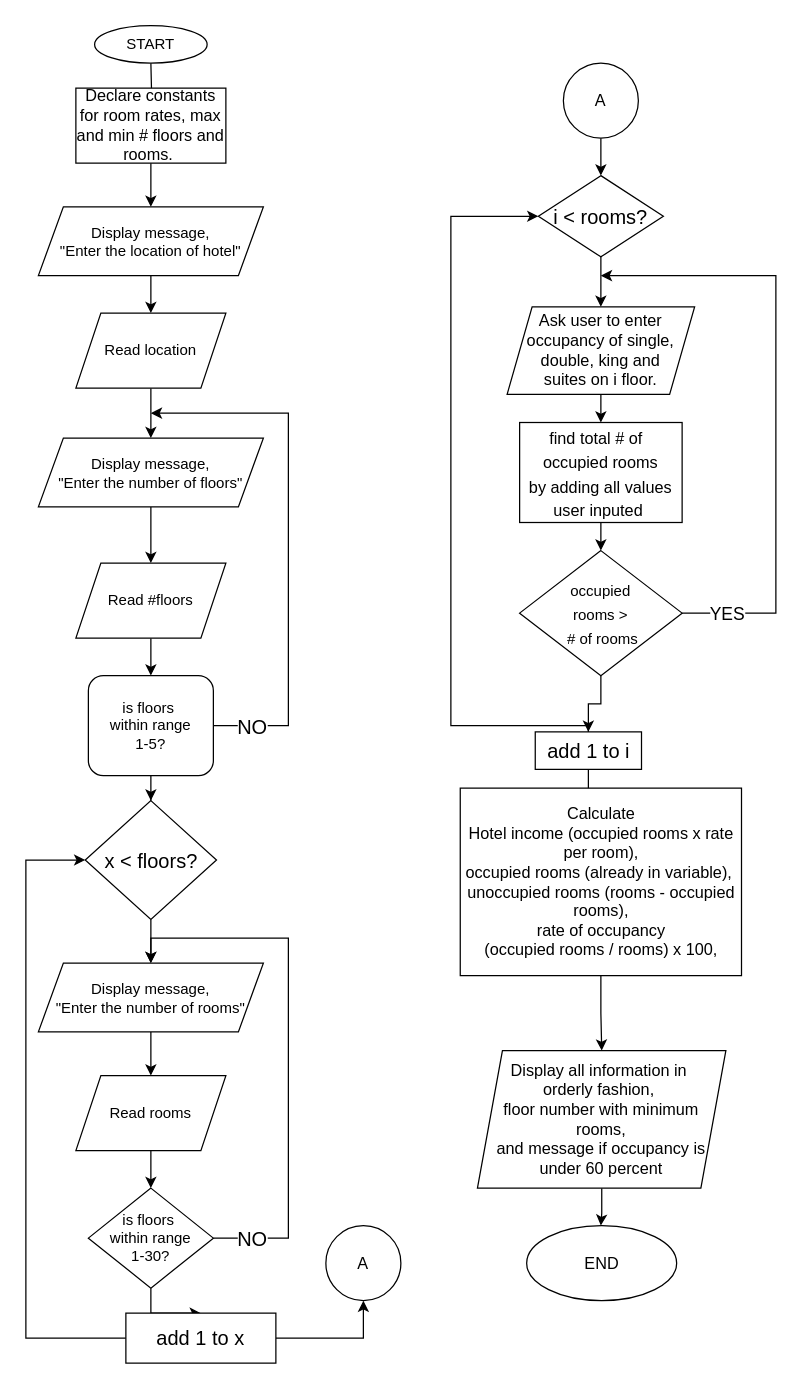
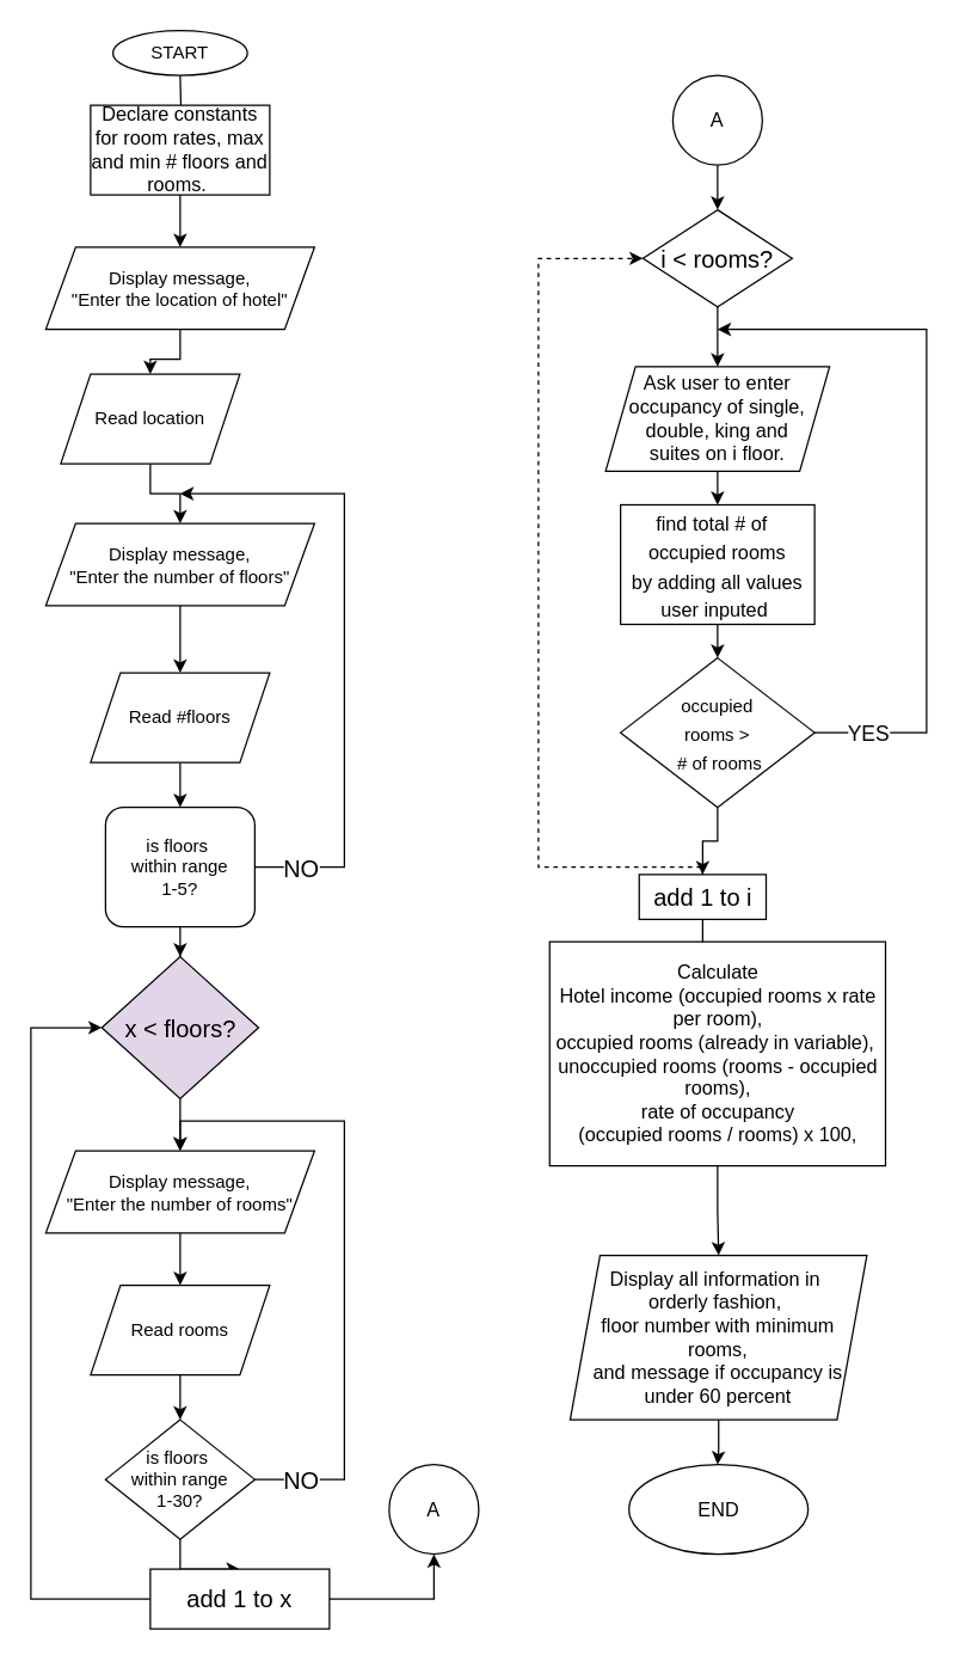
- <mxCell id="7" value="Read location" style="shape=parallelogram;perimeter=parallelogramPerimeter;whiteSpace=wrap;html=1;fixedSize=1;" parent="1" vertex="1"><mxGeometry x="60" y="250" width="120" height="60" as="geometry" /></mxCell>
+ <mxCell id="7" value="Read location" style="shape=parallelogram;perimeter=parallelogramPerimeter;whiteSpace=wrap;html=1;fixedSize=1;" parent="1" vertex="1"><mxGeometry x="40" y="250" width="120" height="60" as="geometry" /></mxCell>
- <mxCell id="34" style="edgeStyle=orthogonalEdgeStyle;rounded=0;orthogonalLoop=1;jettySize=auto;html=1;fontSize=13;entryX=0;entryY=0.5;entryDx=0;entryDy=0;" parent="1" source="36" target="25" edge="1"><mxGeometry relative="1" as="geometry"><mxPoint x="380" y="130" as="targetPoint" /><Array as="points"><mxPoint x="360" y="580" /><mxPoint x="360" y="173" /></Array></mxGeometry></mxCell>
+ <mxCell id="34" style="edgeStyle=orthogonalEdgeStyle;rounded=0;orthogonalLoop=1;jettySize=auto;html=1;fontSize=13;entryX=0;entryY=0.5;entryDx=0;entryDy=0;dashed=1;" parent="1" source="36" target="25" edge="1"><mxGeometry relative="1" as="geometry"><mxPoint x="380" y="130" as="targetPoint" /><Array as="points"><mxPoint x="360" y="580" /><mxPoint x="360" y="173" /></Array></mxGeometry></mxCell>
- <mxCell id="38" value="x &amp;lt; floors?" style="rhombus;whiteSpace=wrap;html=1;fontSize=16;" parent="1" vertex="1"><mxGeometry x="67.5" y="640" width="105" height="95" as="geometry" /></mxCell>
+ <mxCell id="38" value="x &amp;lt; floors?" style="rhombus;whiteSpace=wrap;html=1;fontSize=16;fillColor=#e1d5e7;" parent="1" vertex="1"><mxGeometry x="67.5" y="640" width="105" height="95" as="geometry" /></mxCell>
